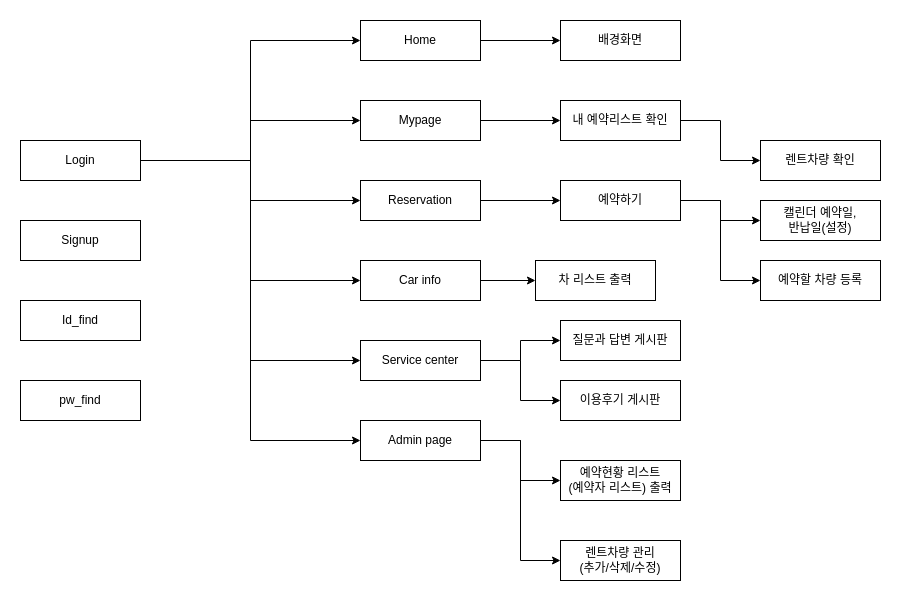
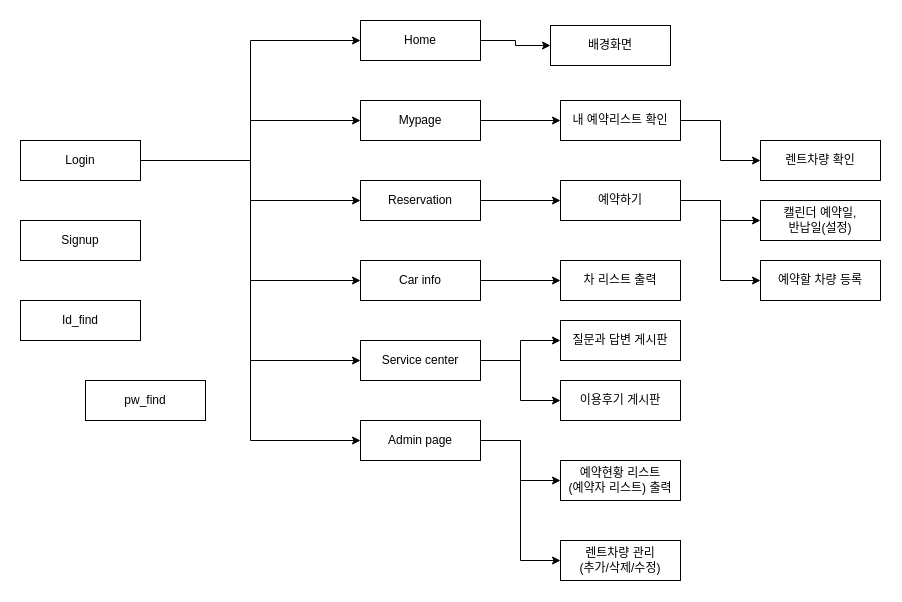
- <mxCell id="26" value="배경화면" style="rounded=0;whiteSpace=wrap;html=1;" vertex="1" parent="1"><mxGeometry x="560" y="20" width="120" height="40" as="geometry" /></mxCell>
+ <mxCell id="26" value="배경화면" style="rounded=0;whiteSpace=wrap;html=1;" vertex="1" parent="1"><mxGeometry x="550" y="25" width="120" height="40" as="geometry" /></mxCell>
- <mxCell id="35" value="차 리스트 출력" style="rounded=0;whiteSpace=wrap;html=1;" vertex="1" parent="1"><mxGeometry x="535" y="260" width="120" height="40" as="geometry" /></mxCell>
+ <mxCell id="35" value="차 리스트 출력" style="rounded=0;whiteSpace=wrap;html=1;" vertex="1" parent="1"><mxGeometry x="560" y="260" width="120" height="40" as="geometry" /></mxCell>
- <mxCell id="11" value="pw_find" style="rounded=0;whiteSpace=wrap;html=1;" vertex="1" parent="1"><mxGeometry x="20" y="380" width="120" height="40" as="geometry" /></mxCell>
+ <mxCell id="11" value="pw_find" style="rounded=0;whiteSpace=wrap;html=1;" vertex="1" parent="1"><mxGeometry x="85" y="380" width="120" height="40" as="geometry" /></mxCell>
